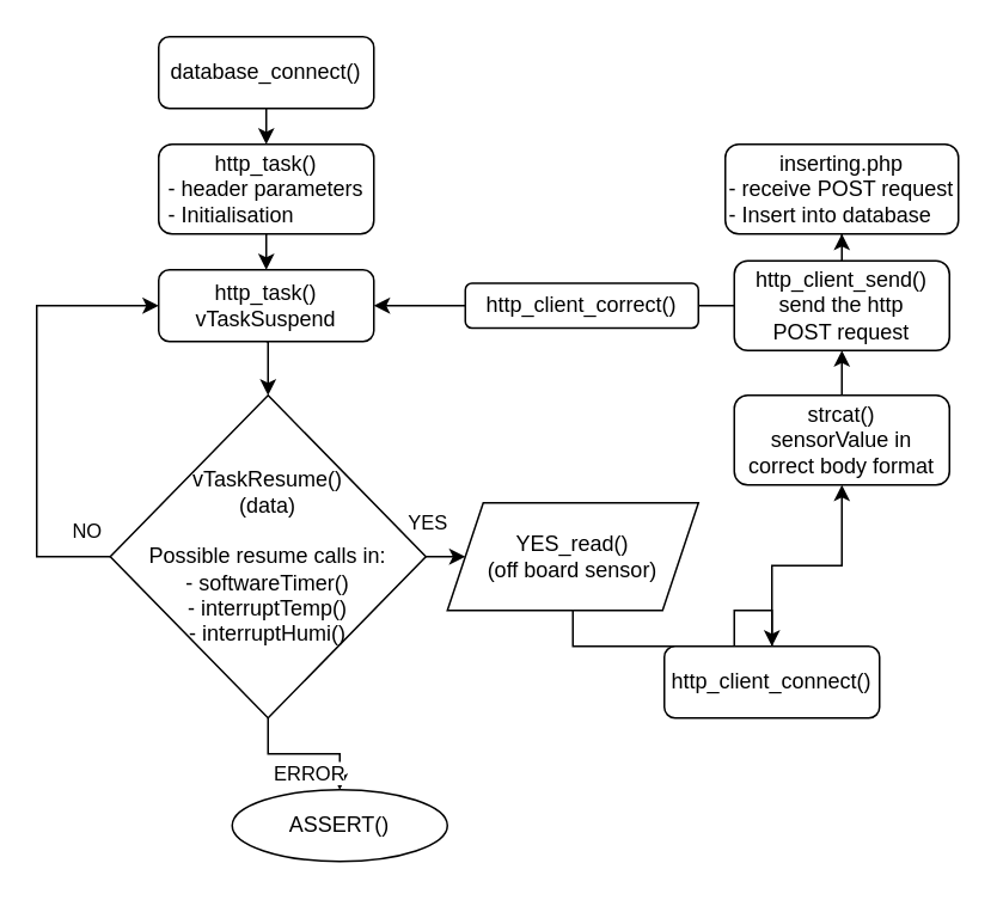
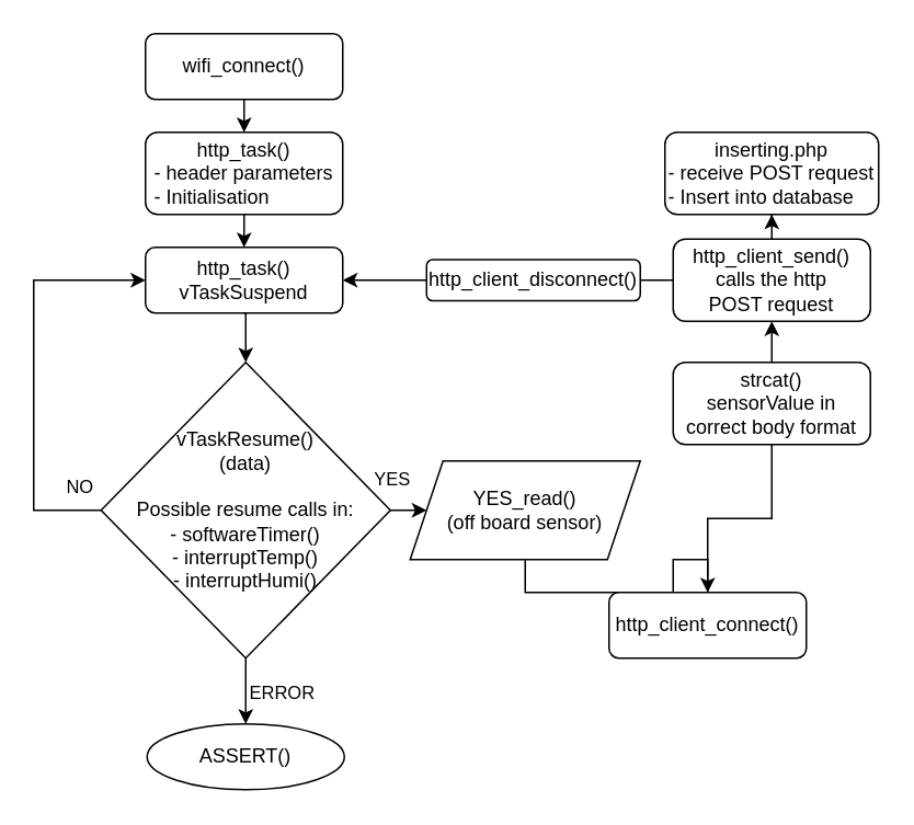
- <mxCell id="3" value="database_connect()" style="rounded=1;whiteSpace=wrap;html=1;" vertex="1" parent="1"><mxGeometry x="88" y="20" width="120" height="40" as="geometry" /></mxCell>
+ <mxCell id="3" value="wifi_connect()" style="rounded=1;whiteSpace=wrap;html=1;" vertex="1" parent="1"><mxGeometry x="88" y="20" width="120" height="40" as="geometry" /></mxCell>
- <mxCell id="25" value="http_client_correct()" style="whiteSpace=wrap;html=1;rounded=1;" vertex="1" parent="1"><mxGeometry x="259" y="157.5" width="130" height="25" as="geometry" /></mxCell>
+ <mxCell id="25" value="http_client_disconnect()" style="whiteSpace=wrap;html=1;rounded=1;" vertex="1" parent="1"><mxGeometry x="259" y="157.5" width="130" height="25" as="geometry" /></mxCell>
- <mxCell id="23" value="http_client_send()&lt;br&gt;send the http &lt;br&gt;POST request" style="whiteSpace=wrap;html=1;rounded=1;" vertex="1" parent="1"><mxGeometry x="409" y="145" width="120" height="50" as="geometry" /></mxCell>
+ <mxCell id="23" value="http_client_send()&lt;br&gt;calls the http &lt;br&gt;POST request" style="whiteSpace=wrap;html=1;rounded=1;" vertex="1" parent="1"><mxGeometry x="409" y="145" width="120" height="50" as="geometry" /></mxCell>
- <mxCell id="17" style="edgeStyle=orthogonalEdgeStyle;rounded=0;orthogonalLoop=1;jettySize=auto;html=1;exitX=0.5;exitY=0;exitDx=0;exitDy=0;entryX=0.5;entryY=1;entryDx=0;entryDy=0;" edge="1" parent="1" source="18" target="20"><mxGeometry relative="1" as="geometry" /></mxCell>
+ <mxCell id="17" style="edgeStyle=orthogonalEdgeStyle;rounded=0;orthogonalLoop=1;jettySize=auto;html=1;exitX=0.5;exitY=0;exitDx=0;exitDy=0;entryX=0.5;entryY=1;entryDx=0;entryDy=0;endArrow=none;" edge="1" parent="1" source="18" target="20"><mxGeometry relative="1" as="geometry" /></mxCell>
- <mxCell id="26" value="ASSERT()" style="ellipse;whiteSpace=wrap;html=1;" vertex="1" parent="1"><mxGeometry x="129" y="440" width="120" height="40" as="geometry" /></mxCell>
+ <mxCell id="26" value="ASSERT()" style="ellipse;whiteSpace=wrap;html=1;" vertex="1" parent="1"><mxGeometry x="89" y="440" width="120" height="40" as="geometry" /></mxCell>
